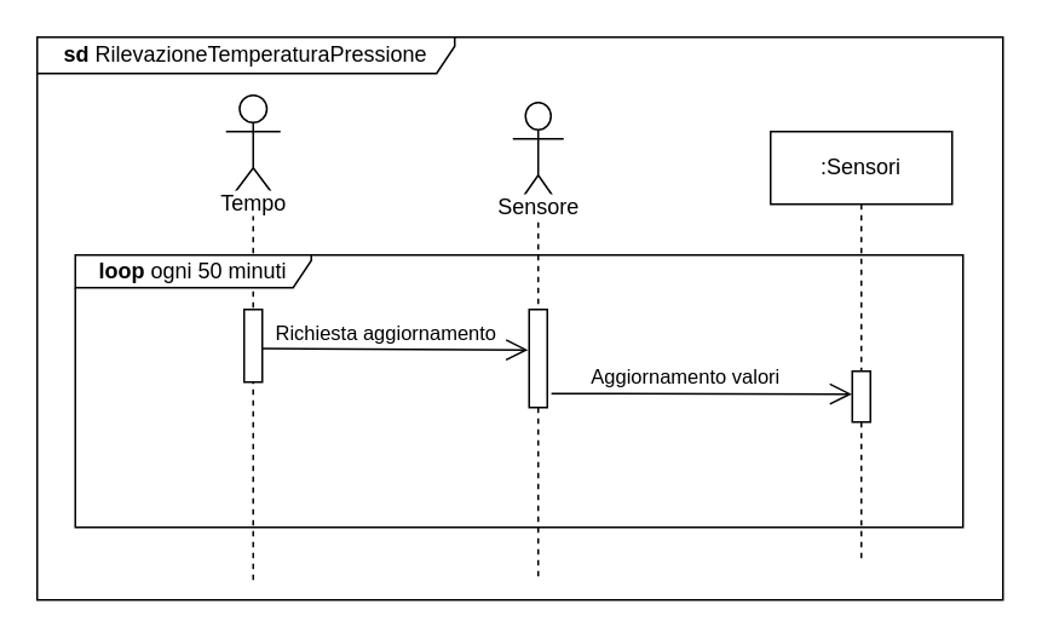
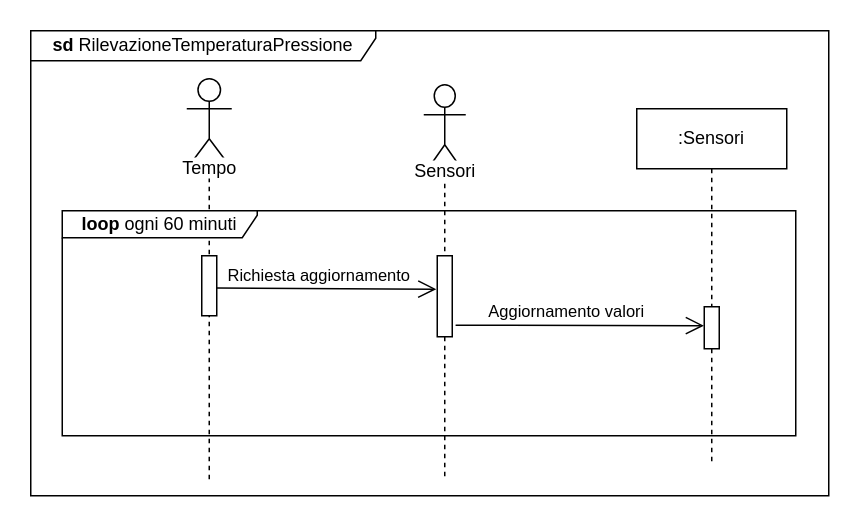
- <mxCell id="12" value="&lt;span style=&quot;background-color: rgb(255 , 255 , 255)&quot;&gt;&lt;font style=&quot;font-size: 12px&quot;&gt;Sensore&lt;/font&gt;&lt;/span&gt;" style="text;html=1;align=center;verticalAlign=middle;resizable=0;points=[];autosize=1;" parent="1" vertex="1"><mxGeometry x="268" y="104" width="56" height="20" as="geometry" /></mxCell>
+ <mxCell id="12" value="&lt;span style=&quot;background-color: rgb(255 , 255 , 255)&quot;&gt;&lt;font style=&quot;font-size: 12px&quot;&gt;Sensori&lt;/font&gt;&lt;/span&gt;" style="text;html=1;align=center;verticalAlign=middle;resizable=0;points=[];autosize=1;" parent="1" vertex="1"><mxGeometry x="268" y="104" width="56" height="20" as="geometry" /></mxCell>
- <mxCell id="13" value="&lt;b&gt;loop &lt;/b&gt;ogni 50 minuti" style="shape=umlFrame;whiteSpace=wrap;html=1;width=130;height=18;" parent="1" vertex="1"><mxGeometry x="41" y="140" width="489" height="150" as="geometry" /></mxCell>
+ <mxCell id="13" value="&lt;b&gt;loop &lt;/b&gt;ogni 60 minuti" style="shape=umlFrame;whiteSpace=wrap;html=1;width=130;height=18;" parent="1" vertex="1"><mxGeometry x="41" y="140" width="489" height="150" as="geometry" /></mxCell>
